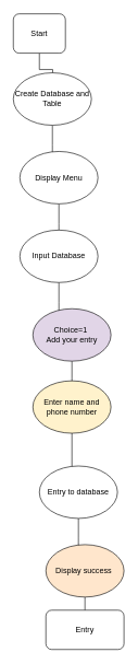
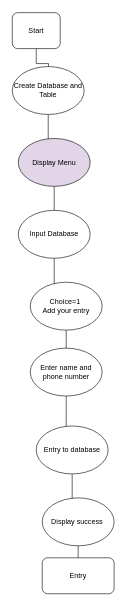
- <mxCell id="7" value="Display Menu" style="ellipse;whiteSpace=wrap;html=1;" vertex="1" parent="1"><mxGeometry x="30" y="230" width="120" height="80" as="geometry" /></mxCell>
+ <mxCell id="7" value="Display Menu" style="ellipse;whiteSpace=wrap;html=1;fillColor=#e1d5e7;" vertex="1" parent="1"><mxGeometry x="30" y="230" width="120" height="80" as="geometry" /></mxCell>
- <mxCell id="11" value="Choice=1&amp;nbsp;&lt;br&gt;Add your entry" style="ellipse;whiteSpace=wrap;html=1;fillColor=#e1d5e7;" vertex="1" parent="1"><mxGeometry x="50" y="470" width="120" height="80" as="geometry" /></mxCell>
+ <mxCell id="11" value="Choice=1&amp;nbsp;&lt;br&gt;Add your entry" style="ellipse;whiteSpace=wrap;html=1;" vertex="1" parent="1"><mxGeometry x="50" y="470" width="120" height="80" as="geometry" /></mxCell>
- <mxCell id="13" value="Enter name and phone number" style="ellipse;whiteSpace=wrap;html=1;fillColor=#fff2cc;" vertex="1" parent="1"><mxGeometry x="50" y="580" width="120" height="80" as="geometry" /></mxCell>
+ <mxCell id="13" value="Enter name and phone number" style="ellipse;whiteSpace=wrap;html=1;" vertex="1" parent="1"><mxGeometry x="50" y="580" width="120" height="80" as="geometry" /></mxCell>
- <mxCell id="17" value="Display success&amp;nbsp;" style="ellipse;whiteSpace=wrap;html=1;fillColor=#ffe6cc;" vertex="1" parent="1"><mxGeometry x="70" y="830" width="120" height="80" as="geometry" /></mxCell>
+ <mxCell id="17" value="Display success&amp;nbsp;" style="ellipse;whiteSpace=wrap;html=1;" vertex="1" parent="1"><mxGeometry x="70" y="830" width="120" height="80" as="geometry" /></mxCell>
